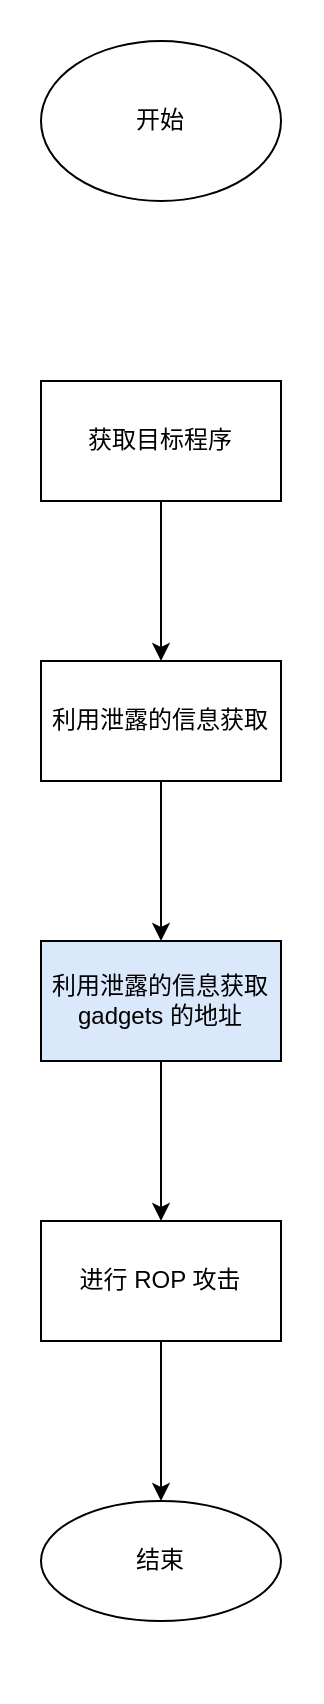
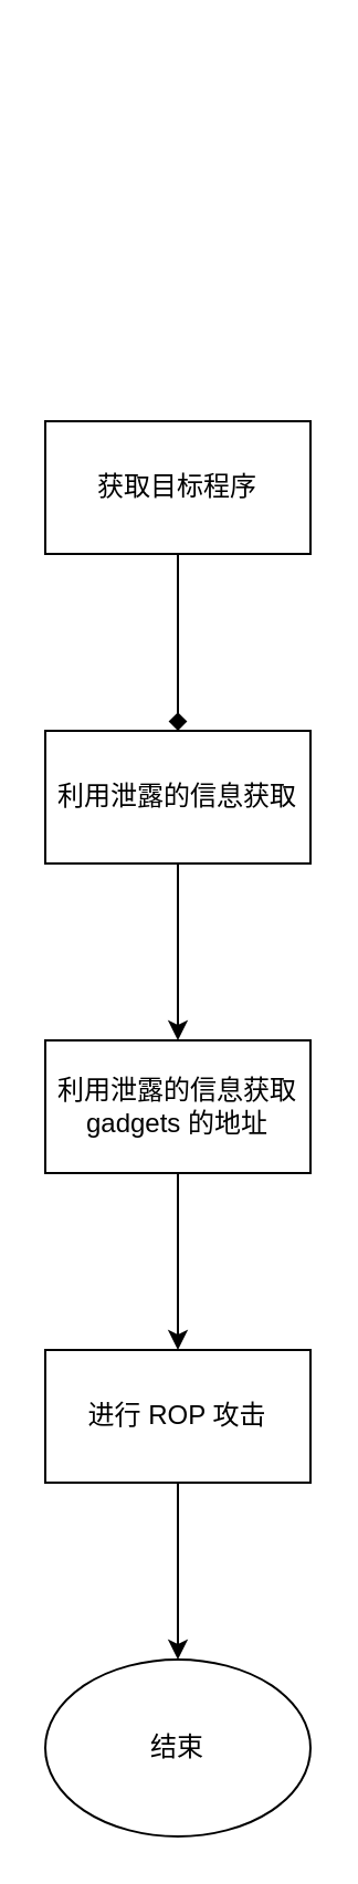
- <mxCell id="2" value="开始" style="ellipse;whiteSpace=wrap;html=1;" vertex="1" parent="1"><mxGeometry x="20" y="20" width="120" height="80" as="geometry" /></mxCell>
- <mxCell id="3" value="" style="edgeStyle=orthogonalEdgeStyle;rounded=0;orthogonalLoop=1;jettySize=auto;html=1;" edge="1" parent="1" source="4" target="6"><mxGeometry relative="1" as="geometry" /></mxCell>
+ <mxCell id="3" value="" style="edgeStyle=orthogonalEdgeStyle;rounded=0;orthogonalLoop=1;jettySize=auto;html=1;endArrow=diamond;" edge="1" parent="1" source="4" target="6"><mxGeometry relative="1" as="geometry" /></mxCell>
- <mxCell id="8" value="利用泄露的信息获取 gadgets 的地址" style="whiteSpace=wrap;html=1;fillColor=#dae8fc;" vertex="1" parent="1"><mxGeometry x="20" y="470" width="120" height="60" as="geometry" /></mxCell>
+ <mxCell id="8" value="利用泄露的信息获取 gadgets 的地址" style="whiteSpace=wrap;html=1;" vertex="1" parent="1"><mxGeometry x="20" y="470" width="120" height="60" as="geometry" /></mxCell>
- <mxCell id="11" value="结束" style="ellipse;whiteSpace=wrap;html=1;" vertex="1" parent="1"><mxGeometry x="20" y="750" width="120" height="60" as="geometry" /></mxCell>
+ <mxCell id="11" value="结束" style="ellipse;whiteSpace=wrap;html=1;" vertex="1" parent="1"><mxGeometry x="20" y="750" width="120" height="80" as="geometry" /></mxCell>
